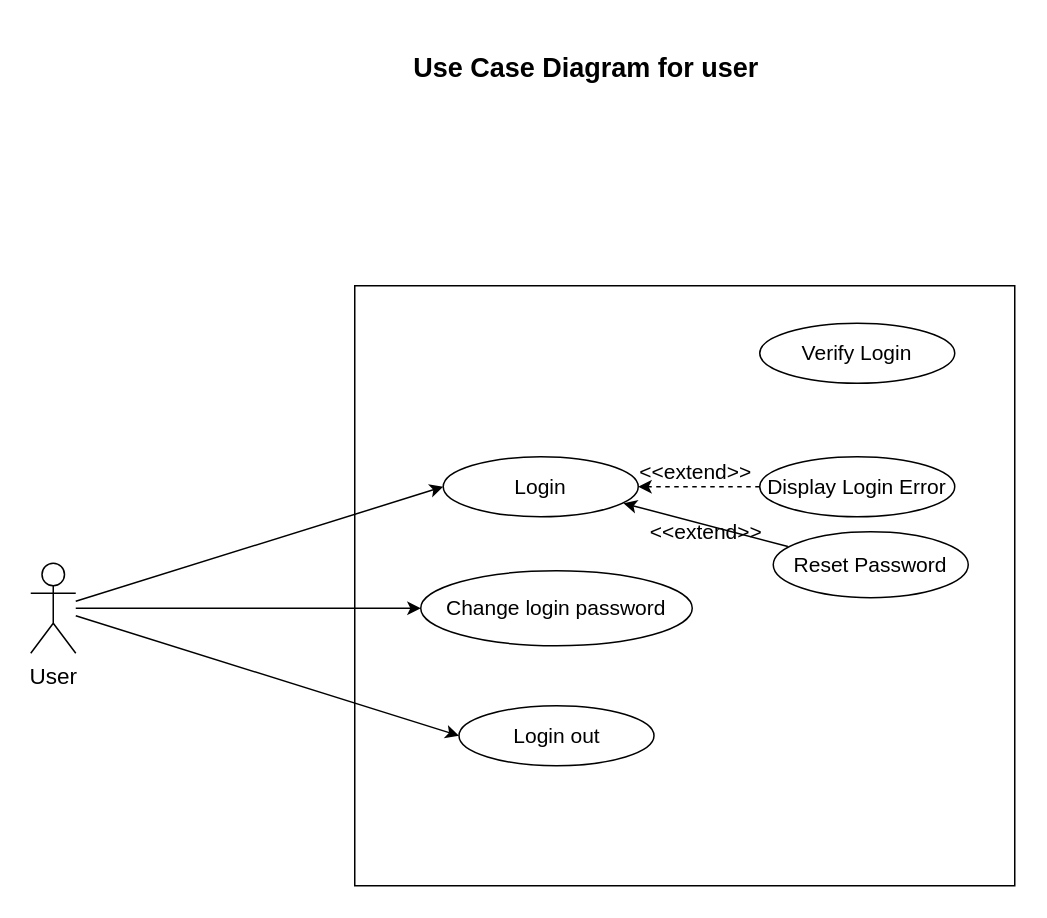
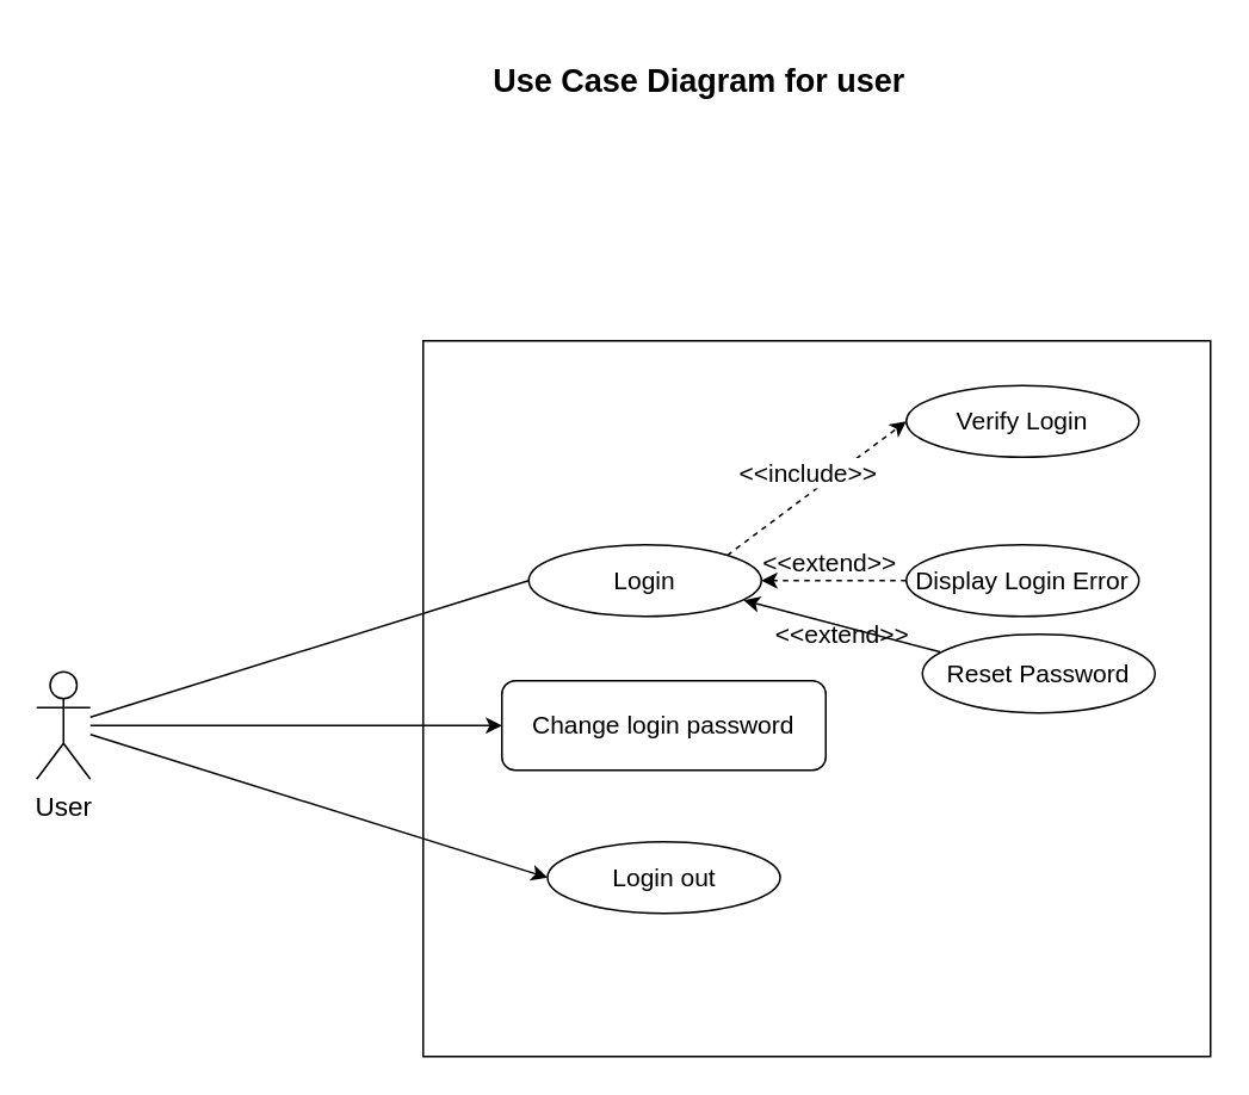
+ <mxCell id="9" value="" style="endArrow=classic;html=1;fontSize=16;dashed=1;exitX=1;exitY=0;exitDx=0;exitDy=0;entryX=0;entryY=0.5;entryDx=0;entryDy=0;" edge="1" parent="1" source="4" target="6"><mxGeometry width="50" height="50" relative="1" as="geometry"><mxPoint x="336.5" y="179" as="sourcePoint" /><mxPoint x="386.5" y="129" as="targetPoint" /></mxGeometry></mxCell>
+ <mxCell id="10" value="&amp;lt;&amp;lt;include&amp;gt;&amp;gt;" style="edgeLabel;html=1;align=center;verticalAlign=middle;resizable=0;points=[];fontSize=14;" vertex="1" connectable="0" parent="9"><mxGeometry x="-0.353" relative="1" as="geometry"><mxPoint x="12.05" y="-22.85" as="offset" /></mxGeometry></mxCell>
- <mxCell id="18" value="" style="endArrow=classic;html=1;fontSize=15;entryX=0;entryY=0.5;entryDx=0;entryDy=0;" edge="1" parent="1" source="16" target="4"><mxGeometry width="50" height="50" relative="1" as="geometry"><mxPoint x="340" y="380" as="sourcePoint" /><mxPoint x="390" y="330" as="targetPoint" /></mxGeometry></mxCell>
+ <mxCell id="18" value="" style="endArrow=none;html=1;fontSize=15;entryX=0;entryY=0.5;entryDx=0;entryDy=0;" edge="1" parent="1" source="16" target="4"><mxGeometry width="50" height="50" relative="1" as="geometry"><mxPoint x="340" y="380" as="sourcePoint" /><mxPoint x="390" y="330" as="targetPoint" /></mxGeometry></mxCell>
- <mxCell id="5" value="Change login password" style="ellipse;whiteSpace=wrap;html=1;fontSize=14;" vertex="1" parent="1"><mxGeometry x="280" y="380" width="181" height="50" as="geometry" /></mxCell>
+ <mxCell id="5" value="Change login password" style="whiteSpace=wrap;html=1;fontSize=14;rounded=1;" vertex="1" parent="1"><mxGeometry x="280" y="380" width="181" height="50" as="geometry" /></mxCell>
